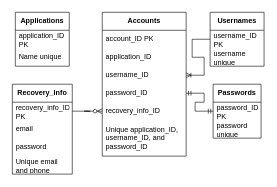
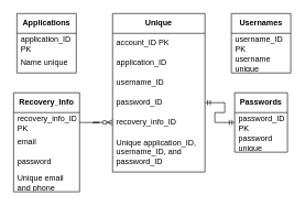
- <mxCell id="13" value="&lt;b&gt;Accounts&lt;/b&gt;" style="swimlane;fontStyle=0;childLayout=stackLayout;horizontal=1;startSize=30;horizontalStack=0;resizeParent=1;resizeParentMax=0;resizeLast=0;collapsible=1;marginBottom=0;whiteSpace=wrap;html=1;" vertex="1" parent="1"><mxGeometry x="170" y="20" width="140" height="240" as="geometry" /></mxCell>
+ <mxCell id="13" value="&lt;b&gt;Unique&lt;/b&gt;" style="swimlane;fontStyle=0;childLayout=stackLayout;horizontal=1;startSize=30;horizontalStack=0;resizeParent=1;resizeParentMax=0;resizeLast=0;collapsible=1;marginBottom=0;whiteSpace=wrap;html=1;" vertex="1" parent="1"><mxGeometry x="170" y="20" width="140" height="240" as="geometry" /></mxCell>
- <mxCell id="23" value="" style="edgeStyle=entityRelationEdgeStyle;fontSize=12;html=1;endArrow=ERoneToMany;rounded=0;exitX=0;exitY=0.5;exitDx=0;exitDy=0;entryX=1;entryY=0.5;entryDx=0;entryDy=0;" edge="1" parent="1" source="6" target="16"><mxGeometry width="100" height="100" relative="1" as="geometry"><mxPoint x="-10" y="310" as="sourcePoint" /><mxPoint x="90" y="210" as="targetPoint" /></mxGeometry></mxCell>
